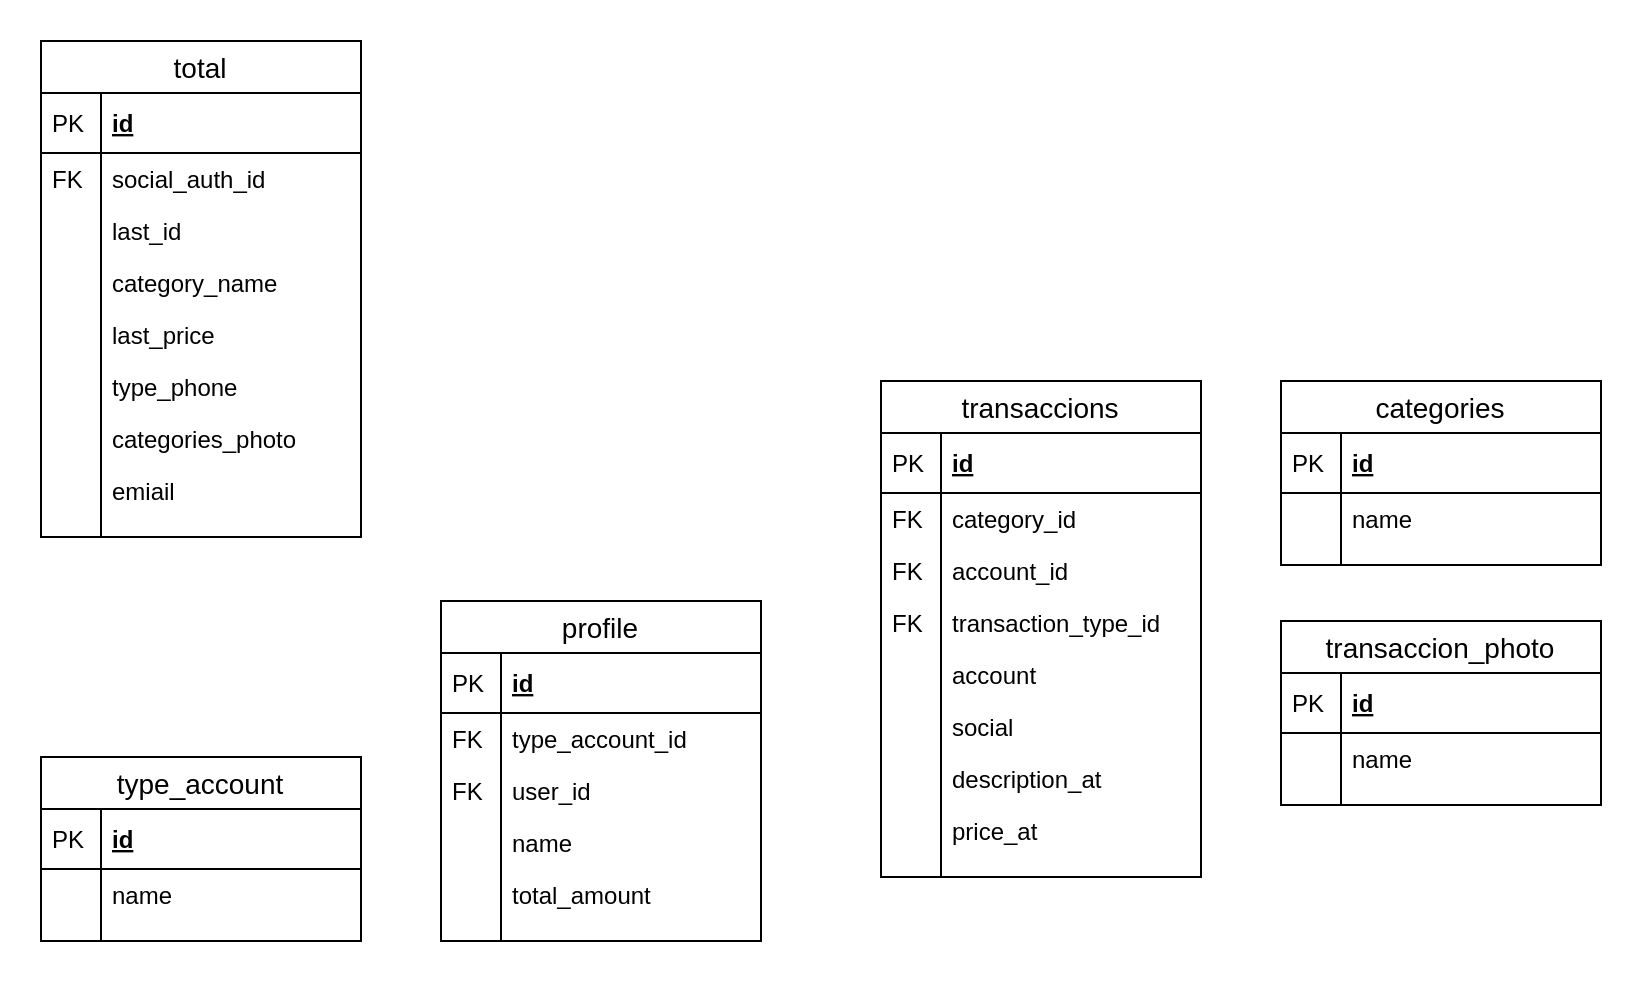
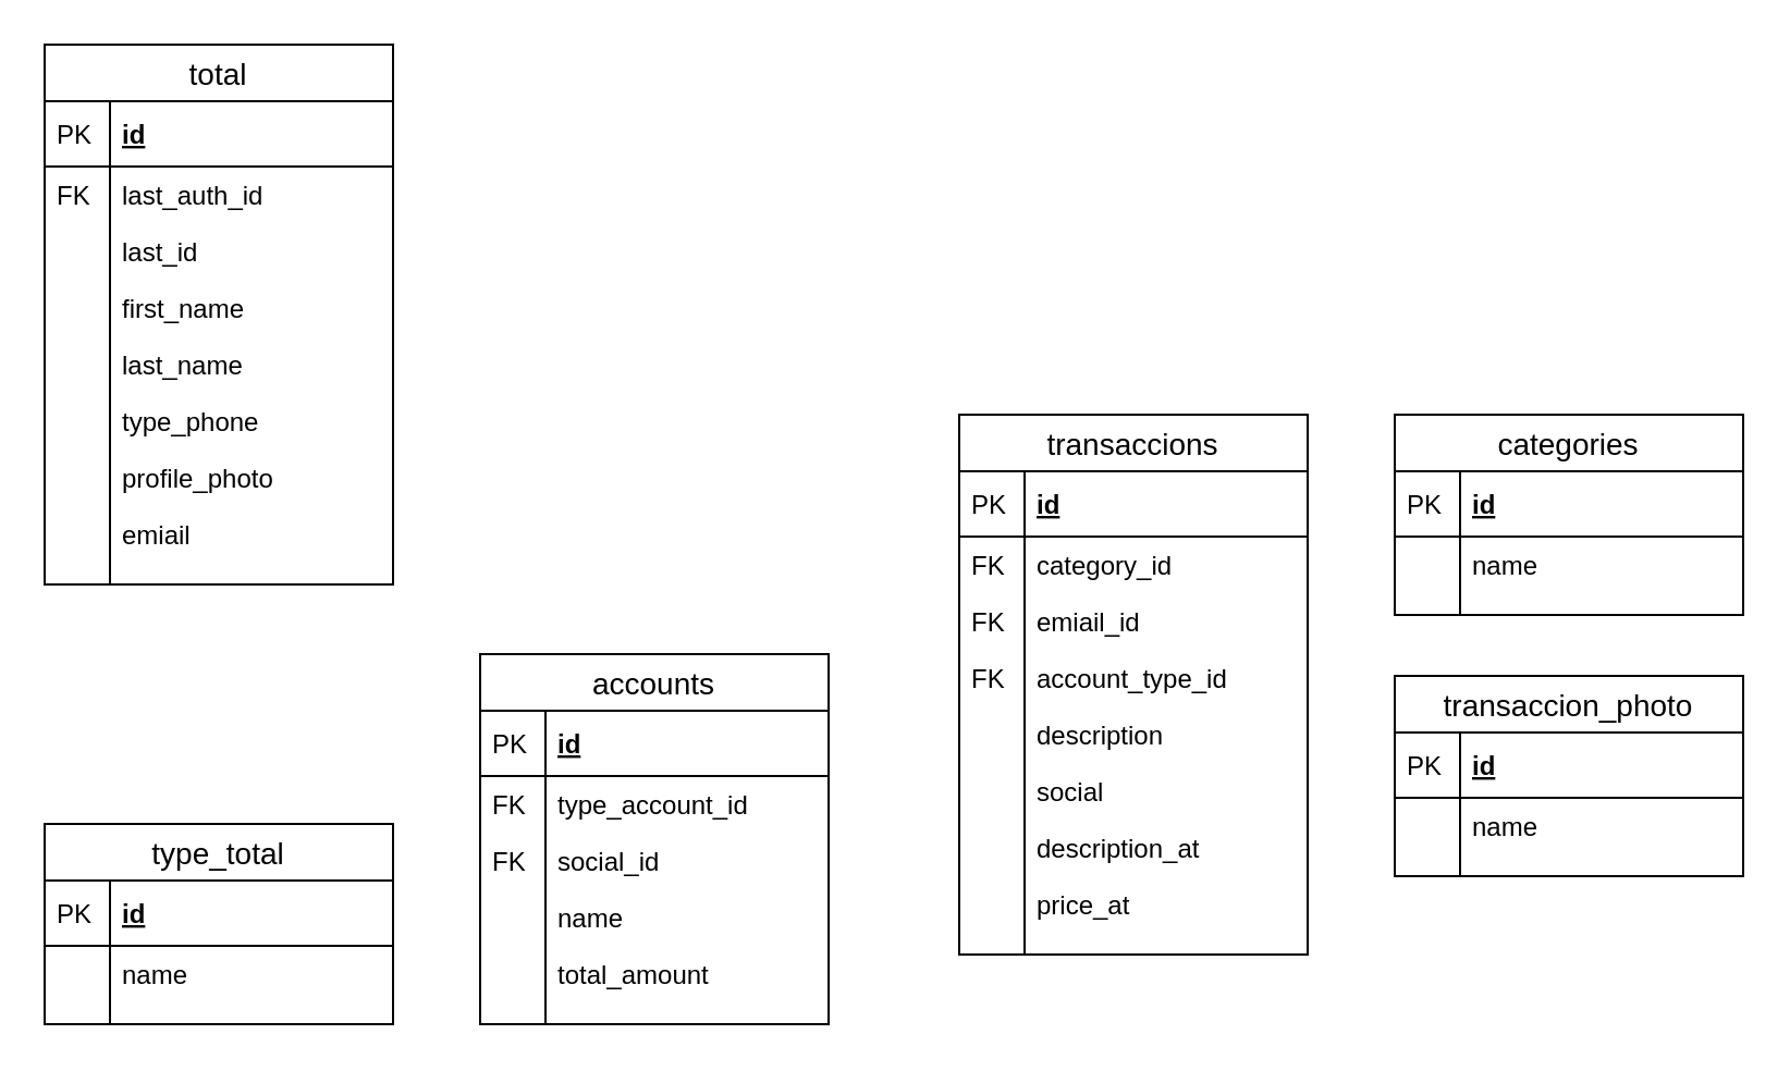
- <mxCell id="5" value="social_auth_id" style="shape=partialRectangle;top=0;left=0;right=0;bottom=0;align=left;verticalAlign=top;fillColor=none;spacingLeft=34;spacingRight=4;overflow=hidden;rotatable=0;points=[[0,0.5],[1,0.5]];portConstraint=eastwest;dropTarget=0;fontSize=12;" vertex="1" parent="2"><mxGeometry y="56" width="160" height="26" as="geometry" /></mxCell>
+ <mxCell id="5" value="last_auth_id" style="shape=partialRectangle;top=0;left=0;right=0;bottom=0;align=left;verticalAlign=top;fillColor=none;spacingLeft=34;spacingRight=4;overflow=hidden;rotatable=0;points=[[0,0.5],[1,0.5]];portConstraint=eastwest;dropTarget=0;fontSize=12;" vertex="1" parent="2"><mxGeometry y="56" width="160" height="26" as="geometry" /></mxCell>
- <mxCell id="9" value="category_name" style="shape=partialRectangle;top=0;left=0;right=0;bottom=0;align=left;verticalAlign=top;fillColor=none;spacingLeft=34;spacingRight=4;overflow=hidden;rotatable=0;points=[[0,0.5],[1,0.5]];portConstraint=eastwest;dropTarget=0;fontSize=12;" vertex="1" parent="2"><mxGeometry y="108" width="160" height="26" as="geometry" /></mxCell>
+ <mxCell id="9" value="first_name" style="shape=partialRectangle;top=0;left=0;right=0;bottom=0;align=left;verticalAlign=top;fillColor=none;spacingLeft=34;spacingRight=4;overflow=hidden;rotatable=0;points=[[0,0.5],[1,0.5]];portConstraint=eastwest;dropTarget=0;fontSize=12;" vertex="1" parent="2"><mxGeometry y="108" width="160" height="26" as="geometry" /></mxCell>
- <mxCell id="11" value="last_price" style="shape=partialRectangle;top=0;left=0;right=0;bottom=0;align=left;verticalAlign=top;fillColor=none;spacingLeft=34;spacingRight=4;overflow=hidden;rotatable=0;points=[[0,0.5],[1,0.5]];portConstraint=eastwest;dropTarget=0;fontSize=12;" vertex="1" parent="2"><mxGeometry y="134" width="160" height="26" as="geometry" /></mxCell>
+ <mxCell id="11" value="last_name" style="shape=partialRectangle;top=0;left=0;right=0;bottom=0;align=left;verticalAlign=top;fillColor=none;spacingLeft=34;spacingRight=4;overflow=hidden;rotatable=0;points=[[0,0.5],[1,0.5]];portConstraint=eastwest;dropTarget=0;fontSize=12;" vertex="1" parent="2"><mxGeometry y="134" width="160" height="26" as="geometry" /></mxCell>
- <mxCell id="15" value="categories_photo" style="shape=partialRectangle;top=0;left=0;right=0;bottom=0;align=left;verticalAlign=top;fillColor=none;spacingLeft=34;spacingRight=4;overflow=hidden;rotatable=0;points=[[0,0.5],[1,0.5]];portConstraint=eastwest;dropTarget=0;fontSize=12;" vertex="1" parent="2"><mxGeometry y="186" width="160" height="26" as="geometry" /></mxCell>
+ <mxCell id="15" value="profile_photo" style="shape=partialRectangle;top=0;left=0;right=0;bottom=0;align=left;verticalAlign=top;fillColor=none;spacingLeft=34;spacingRight=4;overflow=hidden;rotatable=0;points=[[0,0.5],[1,0.5]];portConstraint=eastwest;dropTarget=0;fontSize=12;" vertex="1" parent="2"><mxGeometry y="186" width="160" height="26" as="geometry" /></mxCell>
- <mxCell id="26" value="account_id" style="shape=partialRectangle;top=0;left=0;right=0;bottom=0;align=left;verticalAlign=top;fillColor=none;spacingLeft=34;spacingRight=4;overflow=hidden;rotatable=0;points=[[0,0.5],[1,0.5]];portConstraint=eastwest;dropTarget=0;fontSize=12;" vertex="1" parent="21"><mxGeometry y="82" width="160" height="26" as="geometry" /></mxCell>
+ <mxCell id="26" value="emiail_id" style="shape=partialRectangle;top=0;left=0;right=0;bottom=0;align=left;verticalAlign=top;fillColor=none;spacingLeft=34;spacingRight=4;overflow=hidden;rotatable=0;points=[[0,0.5],[1,0.5]];portConstraint=eastwest;dropTarget=0;fontSize=12;" vertex="1" parent="21"><mxGeometry y="82" width="160" height="26" as="geometry" /></mxCell>
- <mxCell id="28" value="transaction_type_id&#10;" style="shape=partialRectangle;top=0;left=0;right=0;bottom=0;align=left;verticalAlign=top;fillColor=none;spacingLeft=34;spacingRight=4;overflow=hidden;rotatable=0;points=[[0,0.5],[1,0.5]];portConstraint=eastwest;dropTarget=0;fontSize=12;" vertex="1" parent="21"><mxGeometry y="108" width="160" height="26" as="geometry" /></mxCell>
+ <mxCell id="28" value="account_type_id&#10;" style="shape=partialRectangle;top=0;left=0;right=0;bottom=0;align=left;verticalAlign=top;fillColor=none;spacingLeft=34;spacingRight=4;overflow=hidden;rotatable=0;points=[[0,0.5],[1,0.5]];portConstraint=eastwest;dropTarget=0;fontSize=12;" vertex="1" parent="21"><mxGeometry y="108" width="160" height="26" as="geometry" /></mxCell>
- <mxCell id="54" value="profile" style="swimlane;fontStyle=0;childLayout=stackLayout;horizontal=1;startSize=26;horizontalStack=0;resizeParent=1;resizeParentMax=0;resizeLast=0;collapsible=1;marginBottom=0;align=center;fontSize=14;" vertex="1" parent="1"><mxGeometry x="220" y="300" width="160" height="170" as="geometry" /></mxCell>
+ <mxCell id="54" value="accounts" style="swimlane;fontStyle=0;childLayout=stackLayout;horizontal=1;startSize=26;horizontalStack=0;resizeParent=1;resizeParentMax=0;resizeLast=0;collapsible=1;marginBottom=0;align=center;fontSize=14;" vertex="1" parent="1"><mxGeometry x="220" y="300" width="160" height="170" as="geometry" /></mxCell>
- <mxCell id="30" value="account" style="shape=partialRectangle;top=0;left=0;right=0;bottom=0;align=left;verticalAlign=top;fillColor=none;spacingLeft=34;spacingRight=4;overflow=hidden;rotatable=0;points=[[0,0.5],[1,0.5]];portConstraint=eastwest;dropTarget=0;fontSize=12;" vertex="1" parent="21"><mxGeometry y="134" width="160" height="26" as="geometry" /></mxCell>
+ <mxCell id="30" value="description" style="shape=partialRectangle;top=0;left=0;right=0;bottom=0;align=left;verticalAlign=top;fillColor=none;spacingLeft=34;spacingRight=4;overflow=hidden;rotatable=0;points=[[0,0.5],[1,0.5]];portConstraint=eastwest;dropTarget=0;fontSize=12;" vertex="1" parent="21"><mxGeometry y="134" width="160" height="26" as="geometry" /></mxCell>
- <mxCell id="67" value="type_account" style="swimlane;fontStyle=0;childLayout=stackLayout;horizontal=1;startSize=26;horizontalStack=0;resizeParent=1;resizeParentMax=0;resizeLast=0;collapsible=1;marginBottom=0;align=center;fontSize=14;" vertex="1" parent="1"><mxGeometry x="20" y="378" width="160" height="92" as="geometry" /></mxCell>
+ <mxCell id="67" value="type_total" style="swimlane;fontStyle=0;childLayout=stackLayout;horizontal=1;startSize=26;horizontalStack=0;resizeParent=1;resizeParentMax=0;resizeLast=0;collapsible=1;marginBottom=0;align=center;fontSize=14;" vertex="1" parent="1"><mxGeometry x="20" y="378" width="160" height="92" as="geometry" /></mxCell>
- <mxCell id="59" value="user_id" style="shape=partialRectangle;top=0;left=0;right=0;bottom=0;align=left;verticalAlign=top;fillColor=none;spacingLeft=34;spacingRight=4;overflow=hidden;rotatable=0;points=[[0,0.5],[1,0.5]];portConstraint=eastwest;dropTarget=0;fontSize=12;" vertex="1" parent="54"><mxGeometry y="82" width="160" height="26" as="geometry" /></mxCell>
+ <mxCell id="59" value="social_id" style="shape=partialRectangle;top=0;left=0;right=0;bottom=0;align=left;verticalAlign=top;fillColor=none;spacingLeft=34;spacingRight=4;overflow=hidden;rotatable=0;points=[[0,0.5],[1,0.5]];portConstraint=eastwest;dropTarget=0;fontSize=12;" vertex="1" parent="54"><mxGeometry y="82" width="160" height="26" as="geometry" /></mxCell>
